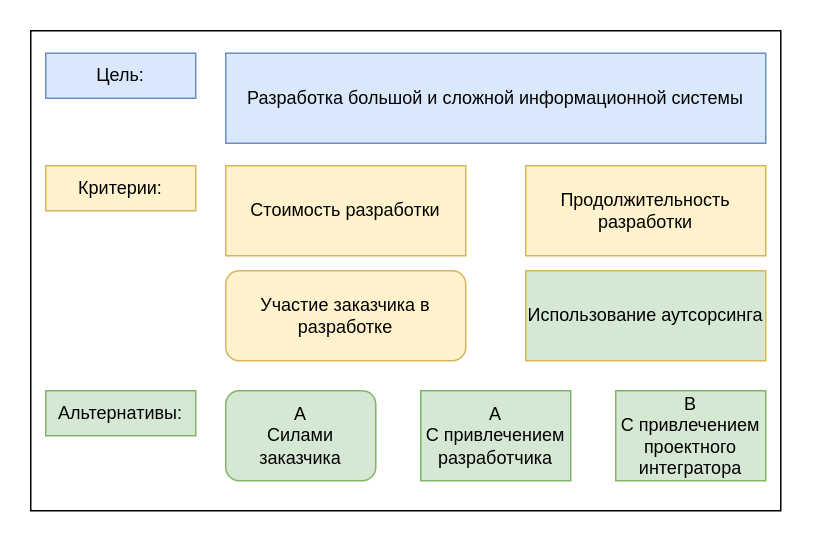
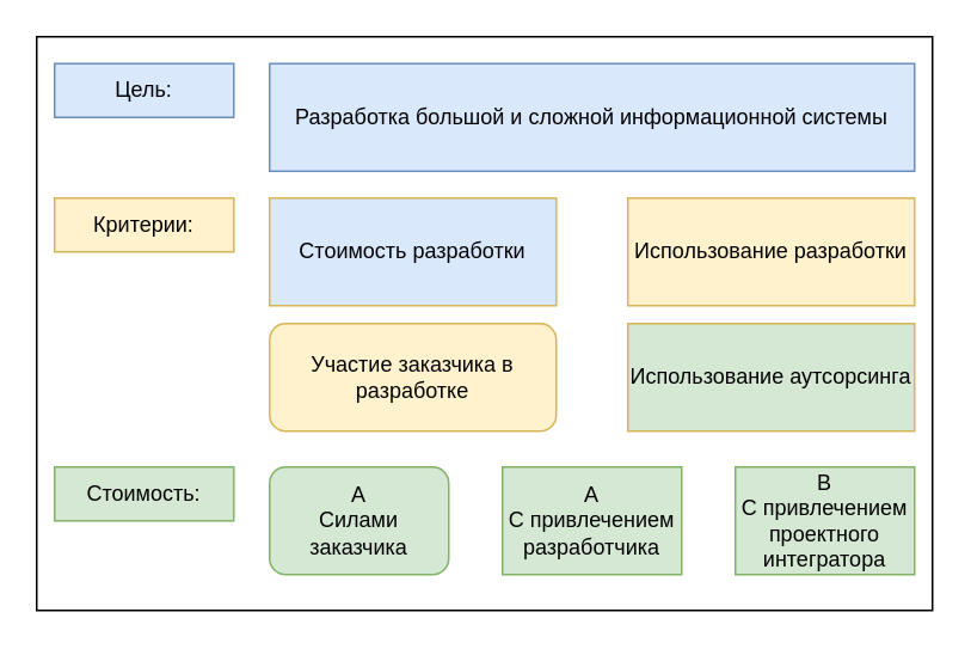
- <mxCell id="7" value="Стоимость разработки" style="rounded=0;whiteSpace=wrap;html=1;fillColor=#fff2cc;strokeColor=#d6b656;" vertex="1" parent="1"><mxGeometry x="150" y="110" width="160" height="60" as="geometry" /></mxCell>
+ <mxCell id="7" value="Стоимость разработки" style="rounded=0;whiteSpace=wrap;html=1;fillColor=#dae8fc;strokeColor=#d6b656;" vertex="1" parent="1"><mxGeometry x="150" y="110" width="160" height="60" as="geometry" /></mxCell>
- <mxCell id="9" value="Продолжительность разработки" style="rounded=0;whiteSpace=wrap;html=1;fillColor=#fff2cc;strokeColor=#d6b656;" vertex="1" parent="1"><mxGeometry x="350" y="110" width="160" height="60" as="geometry" /></mxCell>
+ <mxCell id="9" value="Использование разработки" style="rounded=0;whiteSpace=wrap;html=1;fillColor=#fff2cc;strokeColor=#d6b656;" vertex="1" parent="1"><mxGeometry x="350" y="110" width="160" height="60" as="geometry" /></mxCell>
- <mxCell id="5" value="Альтернативы:" style="text;html=1;strokeColor=#82b366;fillColor=#d5e8d4;align=center;verticalAlign=middle;whiteSpace=wrap;rounded=0;" vertex="1" parent="1"><mxGeometry x="30" y="260" width="100" height="30" as="geometry" /></mxCell>
+ <mxCell id="5" value="Стоимость:" style="text;html=1;strokeColor=#82b366;fillColor=#d5e8d4;align=center;verticalAlign=middle;whiteSpace=wrap;rounded=0;" vertex="1" parent="1"><mxGeometry x="30" y="260" width="100" height="30" as="geometry" /></mxCell>
